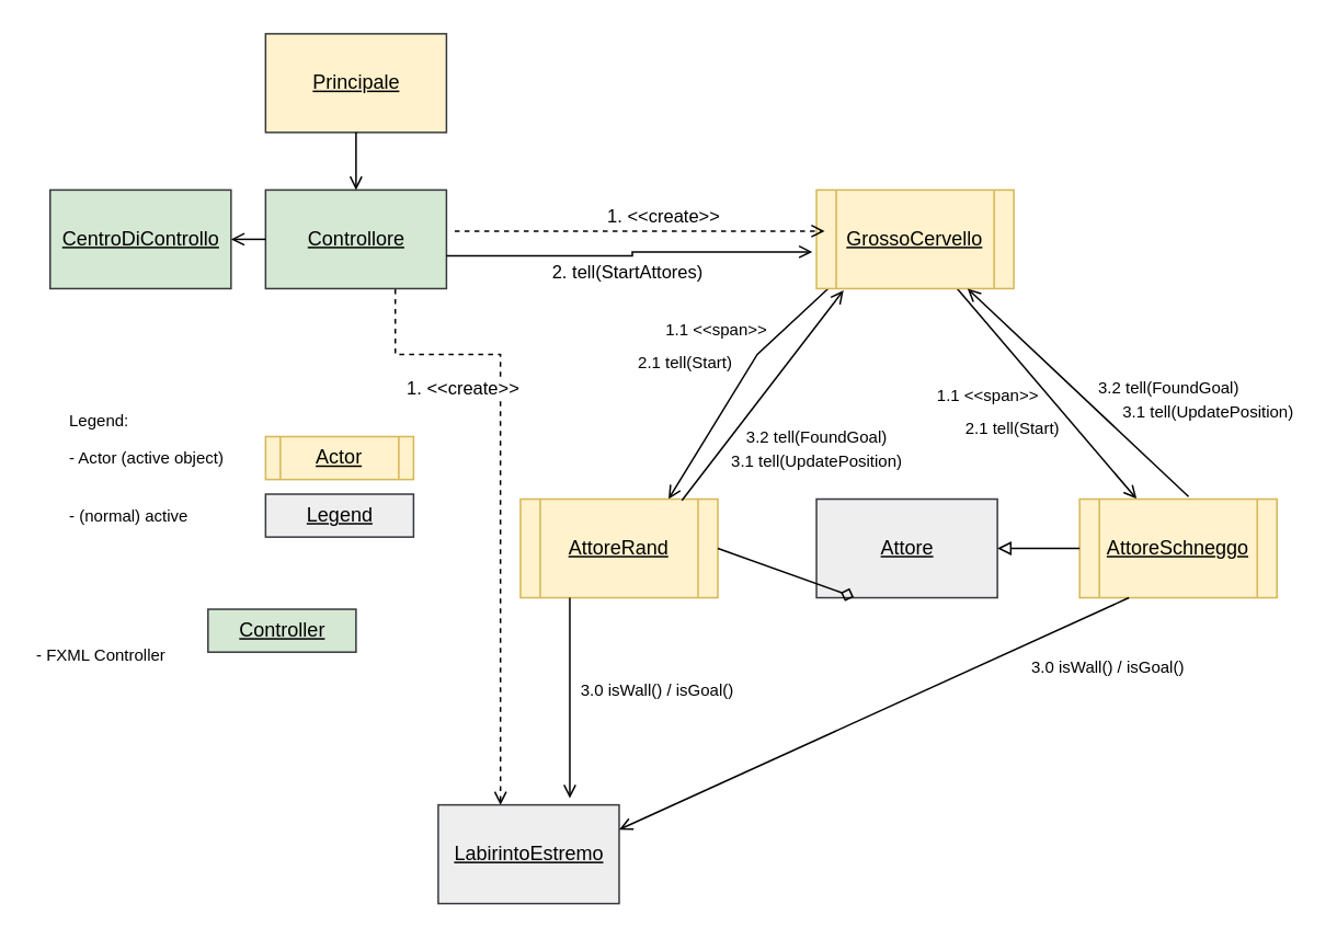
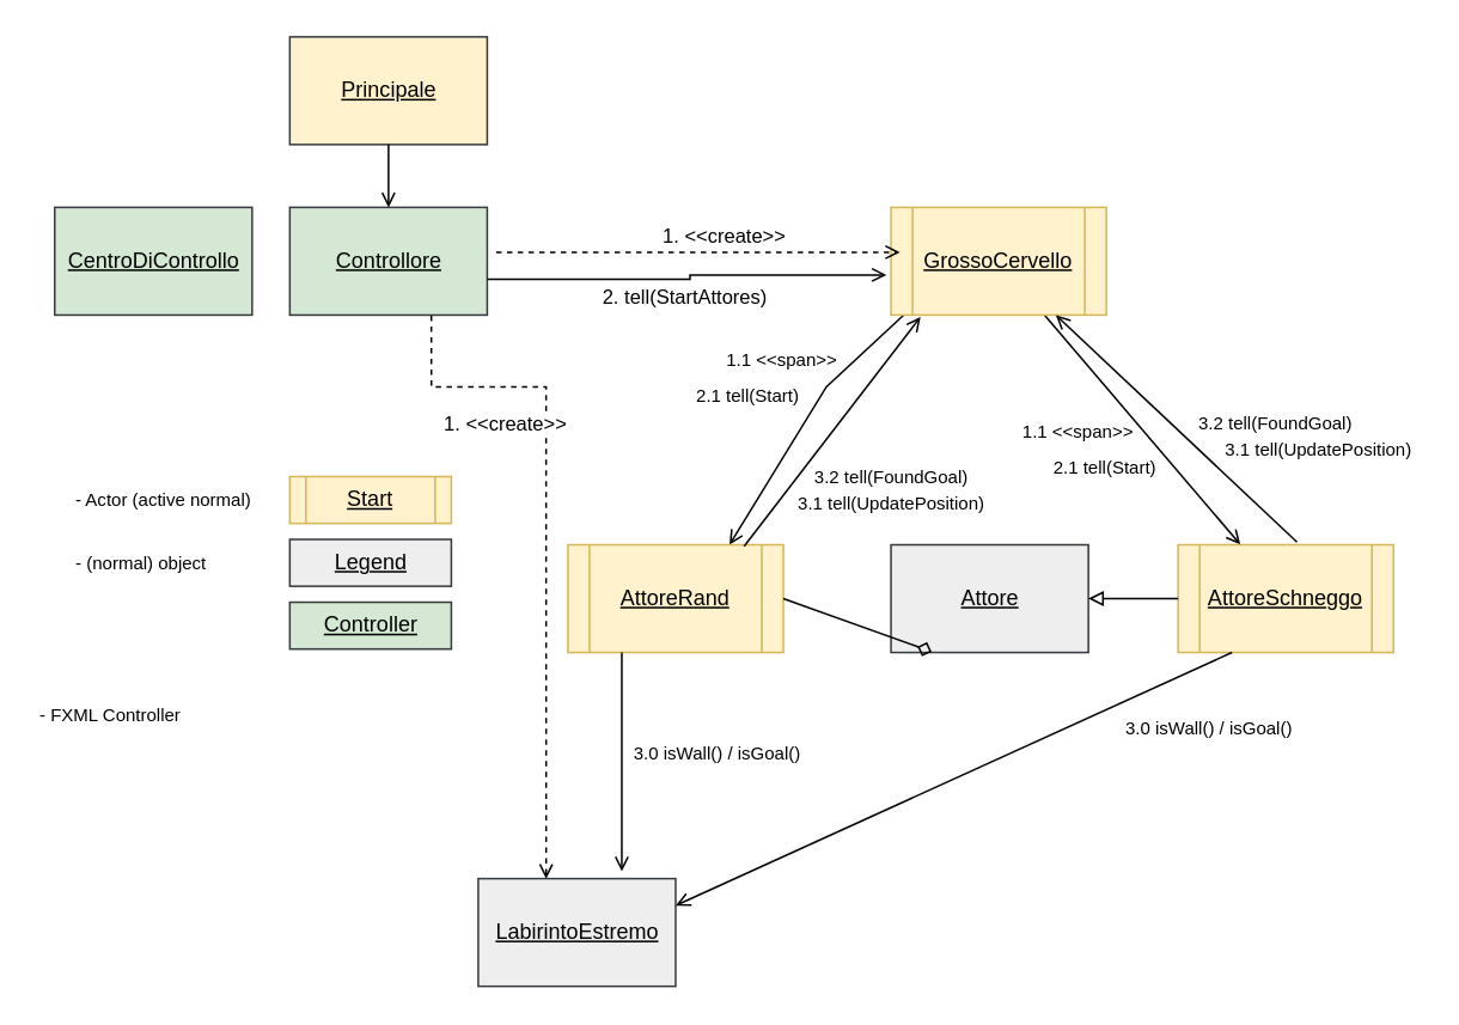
- <mxCell id="42" style="edgeStyle=orthogonalEdgeStyle;rounded=0;orthogonalLoop=1;jettySize=auto;html=1;exitX=0;exitY=0.5;exitDx=0;exitDy=0;endArrow=open;endFill=0;strokeColor=#000000;entryX=1;entryY=0.5;entryDx=0;entryDy=0;" edge="1" parent="1" source="7" target="37"><mxGeometry relative="1" as="geometry"><mxPoint x="221" y="85" as="sourcePoint" /><mxPoint x="151" y="145" as="targetPoint" /><Array as="points" /></mxGeometry></mxCell>
- <mxCell id="43" value="&lt;div style=&quot;text-align: left&quot;&gt;&lt;br&gt;&lt;/div&gt;" style="edgeLabel;html=1;align=center;verticalAlign=middle;resizable=0;points=[];" vertex="1" connectable="0" parent="42"><mxGeometry x="0.212" y="-2" relative="1" as="geometry"><mxPoint x="-10" y="-12" as="offset" /></mxGeometry></mxCell>
- <mxCell id="12" value="Legend:" style="text;html=1;resizable=0;autosize=1;align=left;verticalAlign=middle;points=[];fillColor=none;strokeColor=none;rounded=0;fontSize=10;" parent="1" vertex="1"><mxGeometry x="40" y="245" width="50" height="20" as="geometry" /></mxCell>
- <mxCell id="13" value="- Actor (active object)" style="text;html=1;resizable=0;autosize=1;align=left;verticalAlign=middle;points=[];fillColor=none;strokeColor=none;rounded=0;fontSize=10;" parent="1" vertex="1"><mxGeometry x="40" y="268" width="110" height="20" as="geometry" /></mxCell>
+ <mxCell id="13" value="- Actor (active normal)" style="text;html=1;resizable=0;autosize=1;align=left;verticalAlign=middle;points=[];fillColor=none;strokeColor=none;rounded=0;fontSize=10;" parent="1" vertex="1"><mxGeometry x="40" y="268" width="110" height="20" as="geometry" /></mxCell>
- <mxCell id="10" value="&lt;u&gt;Actor&lt;/u&gt;" style="shape=process;whiteSpace=wrap;html=1;backgroundOutline=1;fillColor=#fff2cc;strokeColor=#d6b656;" parent="8" vertex="1"><mxGeometry x="131" width="90" height="26.093" as="geometry" /></mxCell>
+ <mxCell id="10" value="&lt;u&gt;Start&lt;/u&gt;" style="shape=process;whiteSpace=wrap;html=1;backgroundOutline=1;fillColor=#fff2cc;strokeColor=#d6b656;" parent="8" vertex="1"><mxGeometry x="131" width="90" height="26.093" as="geometry" /></mxCell>
- <mxCell id="14" value="&lt;div&gt;- (normal) active&lt;br&gt;&lt;/div&gt;" style="text;html=1;resizable=0;autosize=1;align=left;verticalAlign=middle;points=[];fillColor=none;strokeColor=none;rounded=0;fontSize=10;" parent="1" vertex="1"><mxGeometry x="40" y="303" width="90" height="20" as="geometry" /></mxCell>
+ <mxCell id="14" value="&lt;div&gt;- (normal) object&lt;br&gt;&lt;/div&gt;" style="text;html=1;resizable=0;autosize=1;align=left;verticalAlign=middle;points=[];fillColor=none;strokeColor=none;rounded=0;fontSize=10;" parent="1" vertex="1"><mxGeometry x="40" y="303" width="90" height="20" as="geometry" /></mxCell>
- <mxCell id="38" value="&lt;u&gt;Controller&lt;/u&gt;" style="html=1;fillColor=#D5E8D4;strokeColor=#36393d;" vertex="1" parent="1"><mxGeometry x="126" y="370" width="90" height="26.093" as="geometry" /></mxCell>
+ <mxCell id="38" value="&lt;u&gt;Controller&lt;/u&gt;" style="html=1;fillColor=#D5E8D4;strokeColor=#36393d;" vertex="1" parent="1"><mxGeometry x="161" y="335" width="90" height="26.093" as="geometry" /></mxCell>
